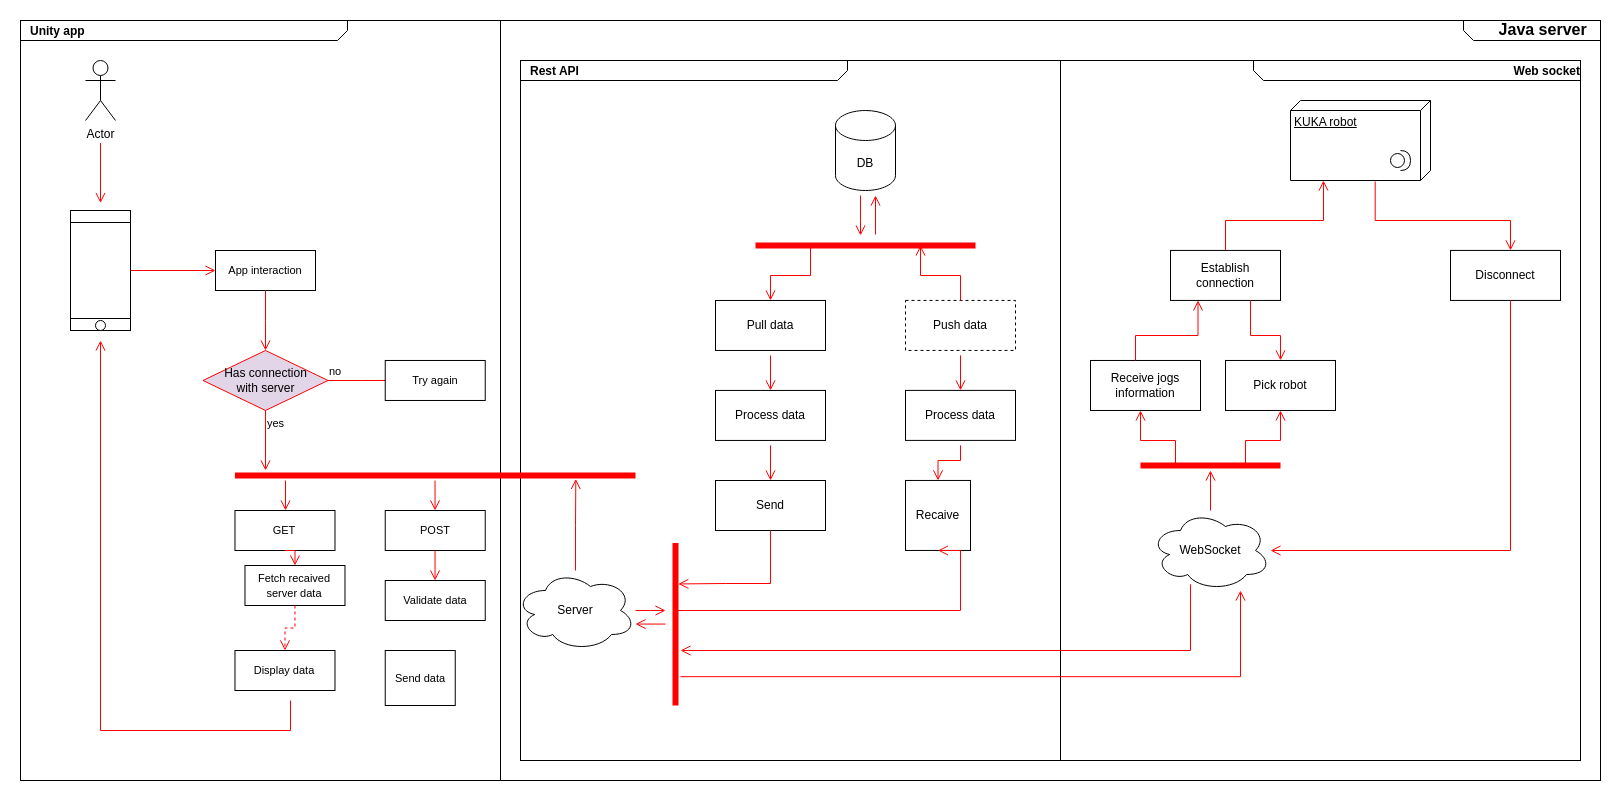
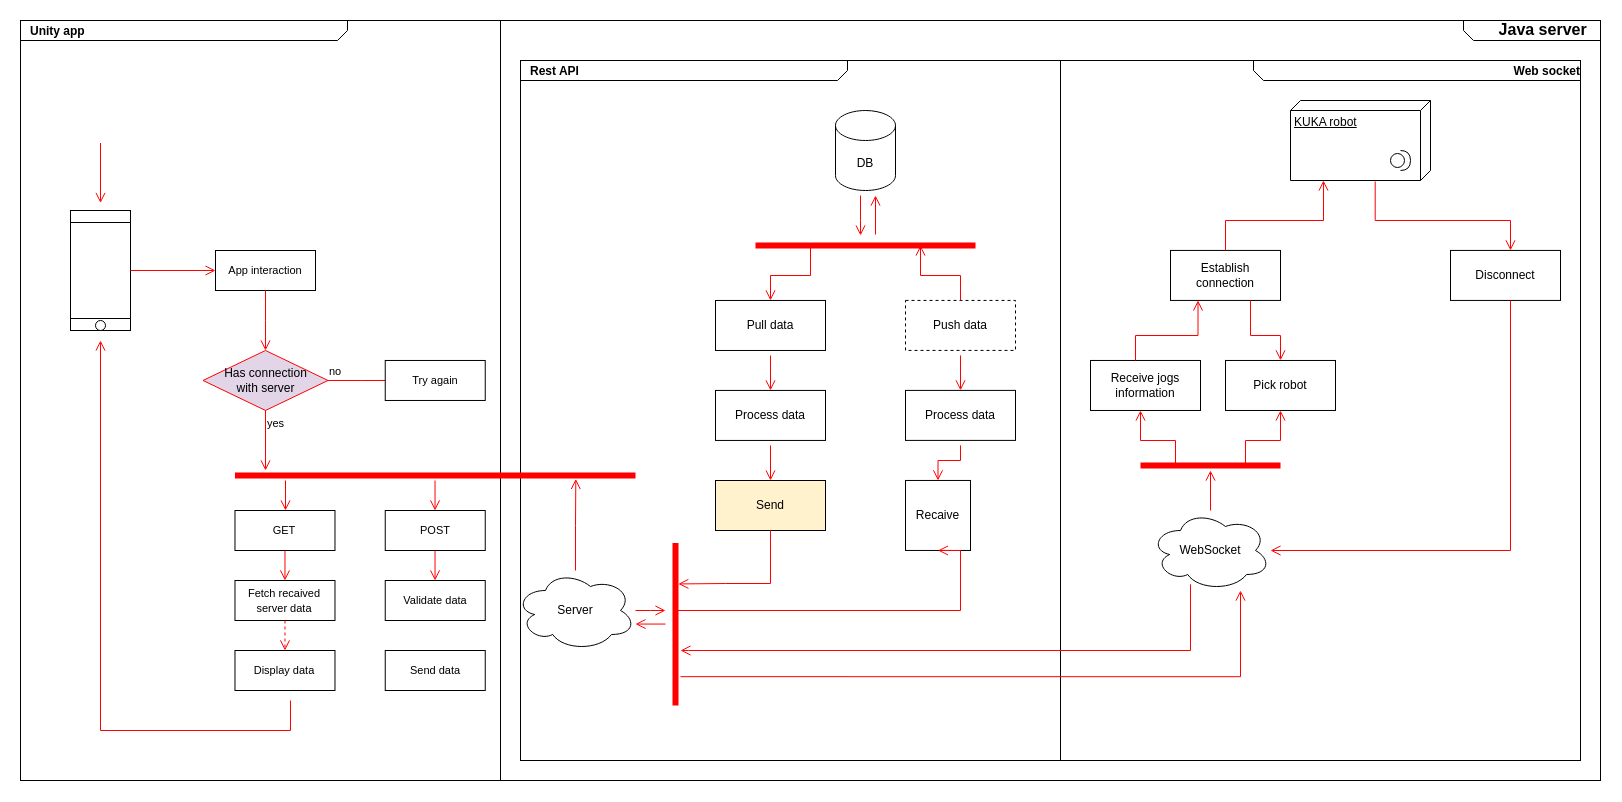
- <mxCell id="9" value="Actor" style="shape=umlActor;verticalLabelPosition=bottom;verticalAlign=top;html=1;outlineConnect=0;" parent="1" vertex="1"><mxGeometry x="85" y="60" width="30" height="60" as="geometry" /></mxCell>
- <mxCell id="35" value="Send" style="html=1;whiteSpace=wrap;" parent="1" vertex="1"><mxGeometry x="715" y="480" width="110" height="50" as="geometry" /></mxCell>
+ <mxCell id="35" value="Send" style="html=1;whiteSpace=wrap;fillColor=#fff2cc;" parent="1" vertex="1"><mxGeometry x="715" y="480" width="110" height="50" as="geometry" /></mxCell>
- <mxCell id="21" value="&lt;span style=&quot;font-size: 11px;&quot;&gt;Fetch recaived&lt;br&gt;server data&lt;/span&gt;" style="html=1;whiteSpace=wrap;" parent="1" vertex="1"><mxGeometry x="244.48" y="565" width="100" height="40" as="geometry" /></mxCell>
+ <mxCell id="21" value="&lt;span style=&quot;font-size: 11px;&quot;&gt;Fetch recaived&lt;br&gt;server data&lt;/span&gt;" style="html=1;whiteSpace=wrap;" parent="1" vertex="1"><mxGeometry x="234.48" y="580" width="100" height="40" as="geometry" /></mxCell>
- <mxCell id="25" value="&lt;span style=&quot;font-size: 11px;&quot;&gt;Send data&lt;/span&gt;" style="html=1;whiteSpace=wrap;" parent="1" vertex="1"><mxGeometry x="384.74" y="650" width="70" height="55" as="geometry" /></mxCell>
+ <mxCell id="25" value="&lt;span style=&quot;font-size: 11px;&quot;&gt;Send data&lt;/span&gt;" style="html=1;whiteSpace=wrap;" parent="1" vertex="1"><mxGeometry x="384.74" y="650" width="100" height="40" as="geometry" /></mxCell>
